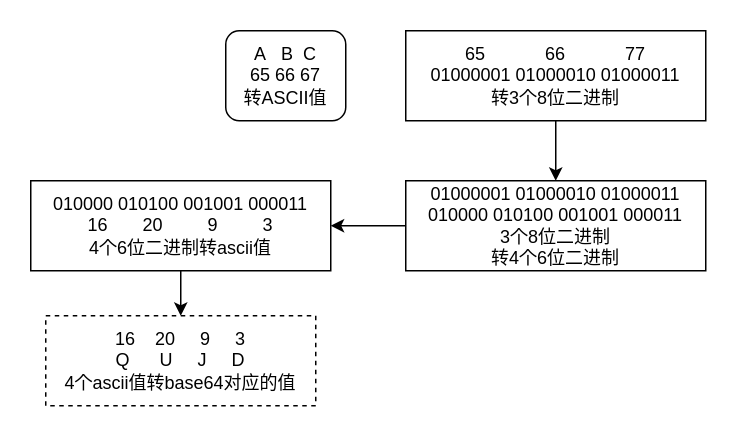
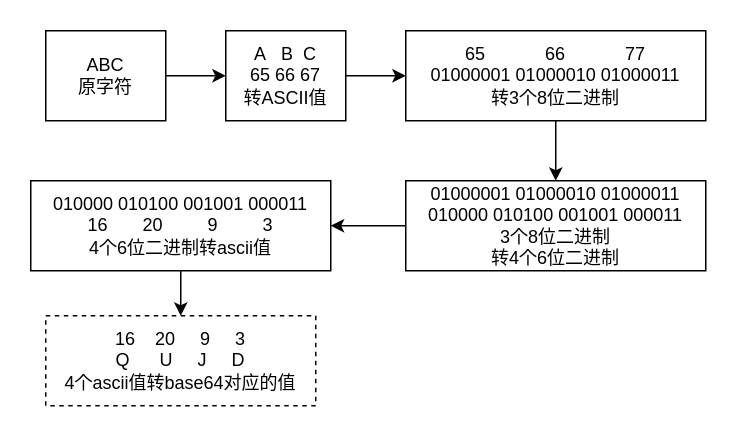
+ <mxCell id="3" value="ABC&lt;br&gt;原字符" style="rounded=0;whiteSpace=wrap;html=1;" parent="1" vertex="1"><mxGeometry x="30" y="20" width="80" height="60" as="geometry" /></mxCell>
+ <mxCell id="2" value="" style="edgeStyle=orthogonalEdgeStyle;rounded=0;orthogonalLoop=1;jettySize=auto;html=1;" parent="1" source="3" target="5" edge="1"><mxGeometry relative="1" as="geometry" /></mxCell>
- <mxCell id="5" value="A&amp;nbsp; &amp;nbsp;B&amp;nbsp; C&lt;br&gt;65 66 67&lt;br&gt;转ASCII值" style="whiteSpace=wrap;html=1;rounded=1;" parent="1" vertex="1"><mxGeometry x="150" y="20" width="80" height="60" as="geometry" /></mxCell>
+ <mxCell id="5" value="A&amp;nbsp; &amp;nbsp;B&amp;nbsp; C&lt;br&gt;65 66 67&lt;br&gt;转ASCII值" style="rounded=0;whiteSpace=wrap;html=1;" parent="1" vertex="1"><mxGeometry x="150" y="20" width="80" height="60" as="geometry" /></mxCell>
+ <mxCell id="4" value="" style="edgeStyle=orthogonalEdgeStyle;rounded=0;orthogonalLoop=1;jettySize=auto;html=1;" parent="1" source="5" target="7" edge="1"><mxGeometry relative="1" as="geometry" /></mxCell>
